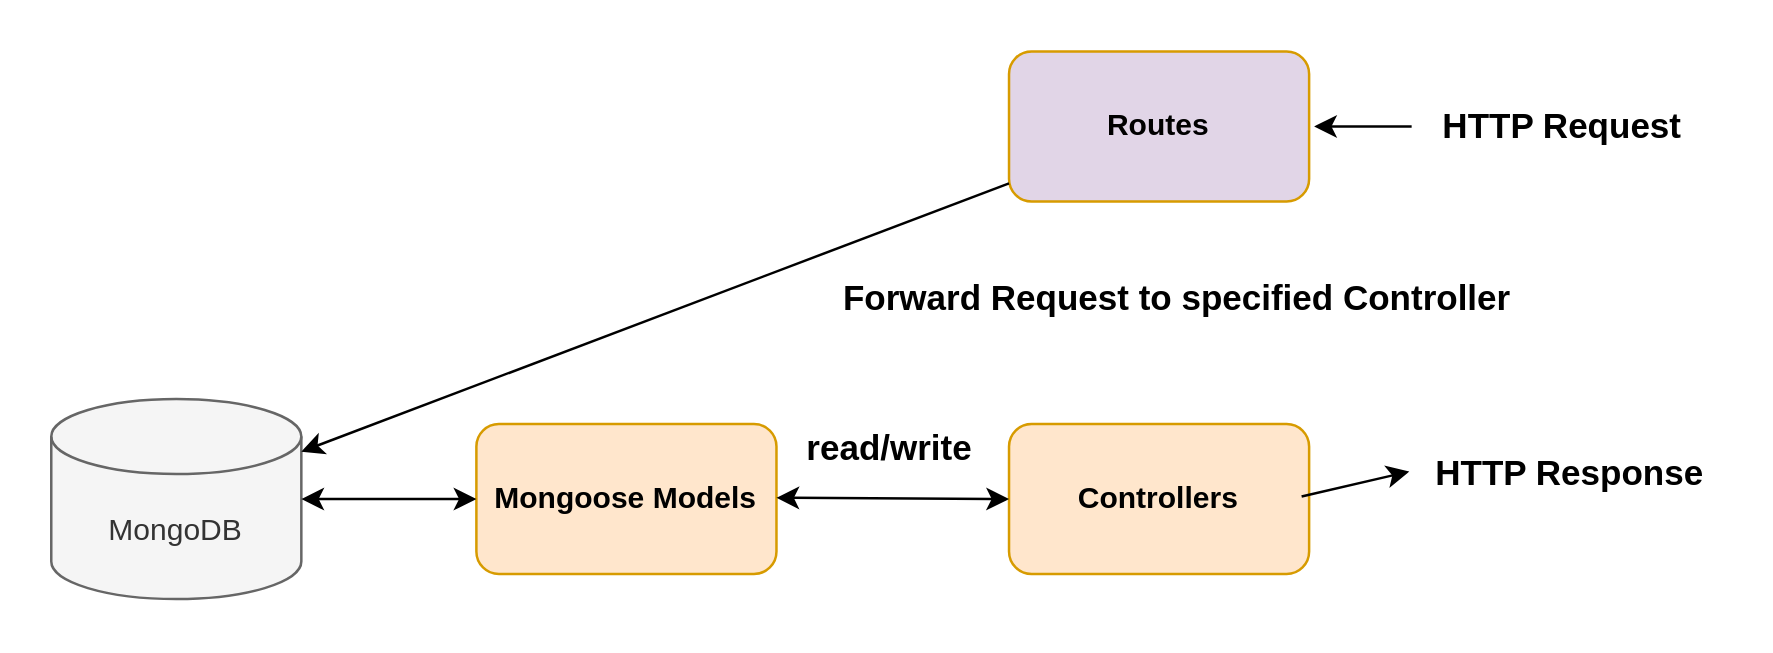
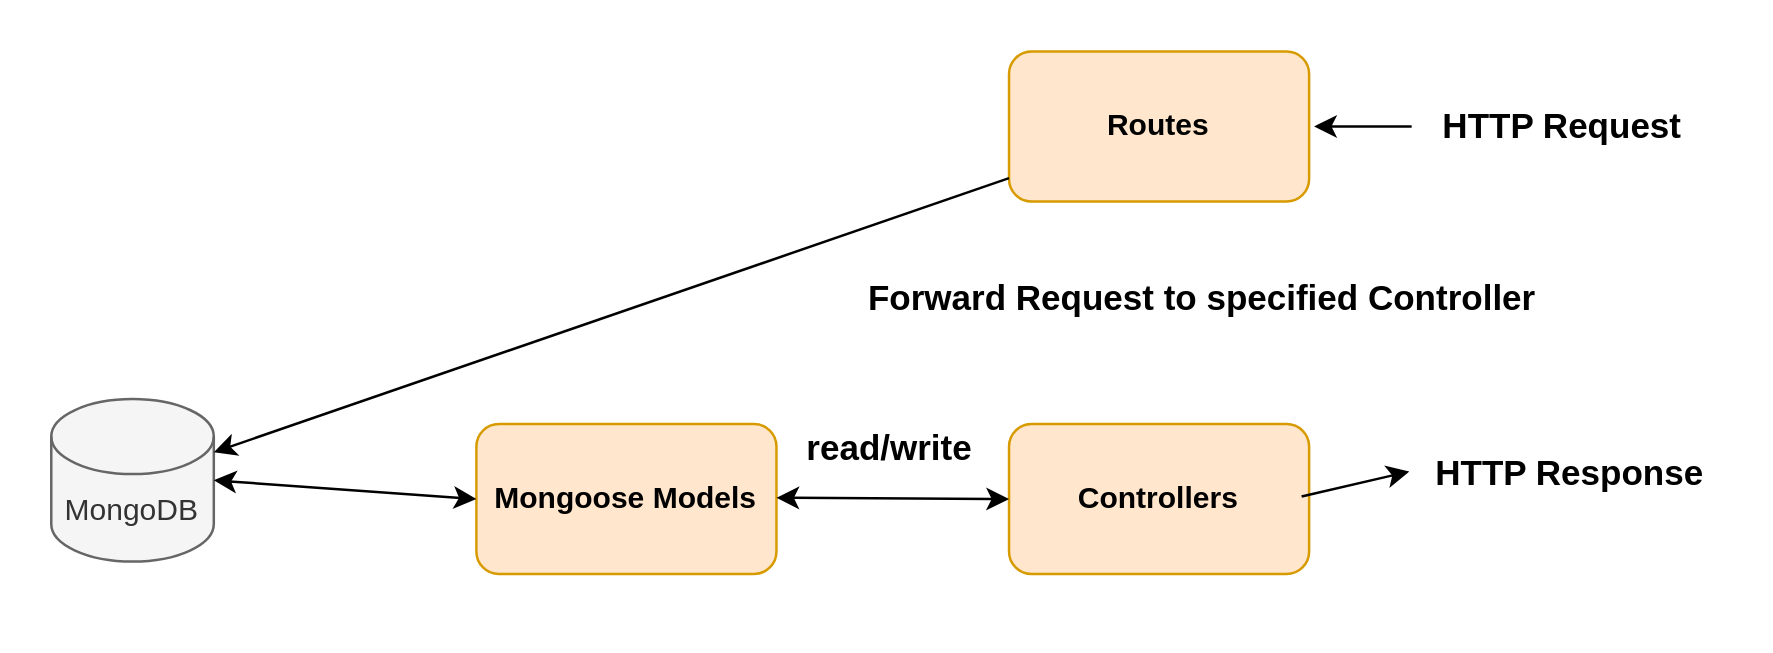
- <mxCell id="6" value="&lt;font color=&quot;#000000&quot;&gt;&lt;b&gt;Routes&lt;br&gt;&lt;/b&gt;&lt;/font&gt;" style="rounded=1;whiteSpace=wrap;html=1;fillColor=#e1d5e7;strokeColor=#d79b00;" vertex="1" parent="1"><mxGeometry x="403" y="20" width="120" height="60" as="geometry" /></mxCell>
+ <mxCell id="6" value="&lt;font color=&quot;#000000&quot;&gt;&lt;b&gt;Routes&lt;br&gt;&lt;/b&gt;&lt;/font&gt;" style="rounded=1;whiteSpace=wrap;html=1;fillColor=#ffe6cc;strokeColor=#d79b00;" vertex="1" parent="1"><mxGeometry x="403" y="20" width="120" height="60" as="geometry" /></mxCell>
- <mxCell id="14" value="&lt;b&gt;&lt;font style=&quot;font-size: 14px&quot;&gt;Forward Request to specified Controller&lt;/font&gt;&lt;/b&gt;" style="text;html=1;align=center;verticalAlign=middle;resizable=0;points=[];autosize=1;strokeColor=none;fillColor=none;fontColor=#000000;" vertex="1" parent="1"><mxGeometry x="330" y="109" width="280" height="20" as="geometry" /></mxCell>
+ <mxCell id="14" value="&lt;b&gt;&lt;font style=&quot;font-size: 14px&quot;&gt;Forward Request to specified Controller&lt;/font&gt;&lt;/b&gt;" style="text;html=1;align=center;verticalAlign=middle;resizable=0;points=[];autosize=1;strokeColor=none;fillColor=none;fontColor=#000000;" vertex="1" parent="1"><mxGeometry x="340" y="109" width="280" height="20" as="geometry" /></mxCell>
- <mxCell id="3" value="MongoDB" style="shape=cylinder3;whiteSpace=wrap;html=1;boundedLbl=1;backgroundOutline=1;size=15;fillColor=#f5f5f5;fontColor=#333333;strokeColor=#666666;" vertex="1" parent="1"><mxGeometry x="20" y="159" width="100" height="80" as="geometry" /></mxCell>
+ <mxCell id="3" value="MongoDB" style="shape=cylinder3;whiteSpace=wrap;html=1;boundedLbl=1;backgroundOutline=1;size=15;fillColor=#f5f5f5;fontColor=#333333;strokeColor=#666666;" vertex="1" parent="1"><mxGeometry x="20" y="159" width="65" height="65" as="geometry" /></mxCell>
